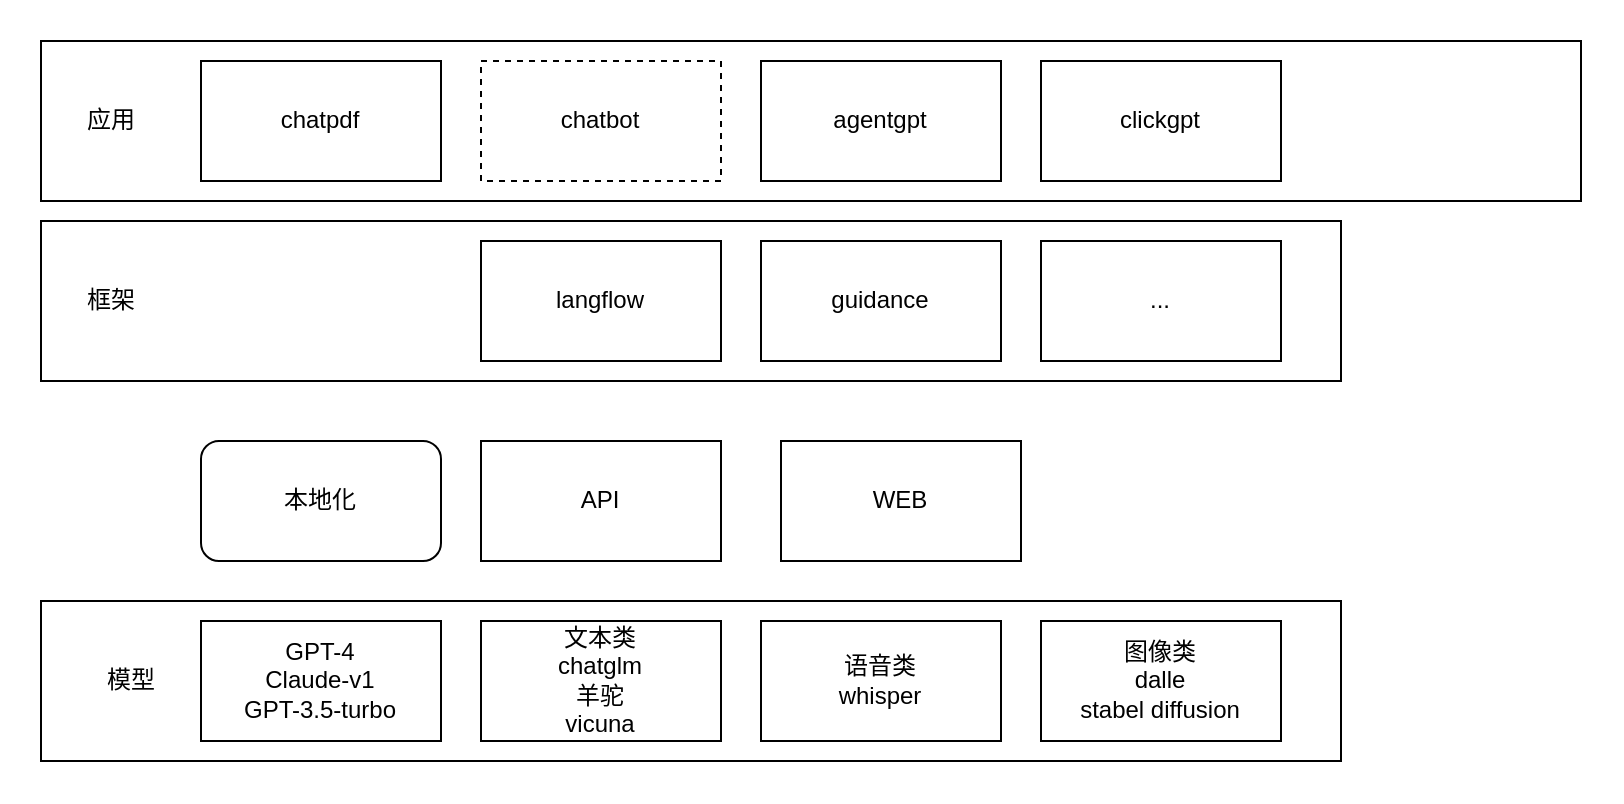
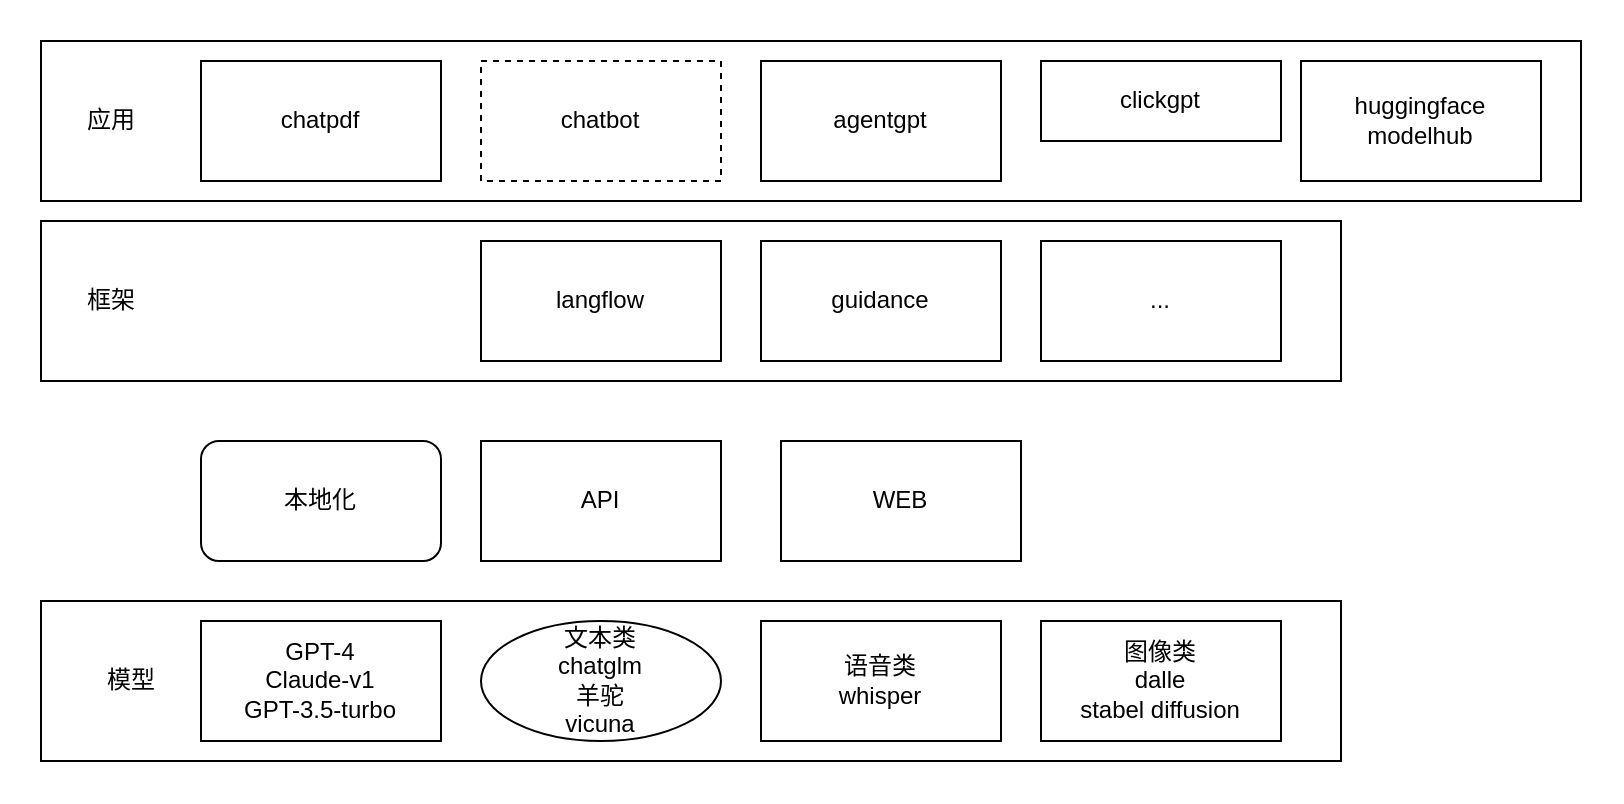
- <mxCell id="20" value="clickgpt" style="rounded=0;whiteSpace=wrap;html=1;" vertex="1" parent="1"><mxGeometry x="520" width="120" height="60" as="geometry" y="30" /></mxCell>
+ <mxCell id="20" value="clickgpt" style="rounded=0;whiteSpace=wrap;html=1;" vertex="1" parent="1"><mxGeometry x="520" y="30" width="120" height="40" as="geometry" /></mxCell>
+ <mxCell id="22" value="huggingface&lt;br&gt;modelhub" style="rounded=0;whiteSpace=wrap;html=1;" vertex="1" parent="1"><mxGeometry x="650" width="120" height="60" as="geometry" y="30" /></mxCell>
- <mxCell id="4" value="文本类&lt;br&gt;chatglm&lt;br&gt;羊驼&lt;br&gt;vicuna" style="rounded=0;whiteSpace=wrap;html=1;" vertex="1" parent="1"><mxGeometry x="240" y="310" width="120" height="60" as="geometry" /></mxCell>
+ <mxCell id="4" value="文本类&lt;br&gt;chatglm&lt;br&gt;羊驼&lt;br&gt;vicuna" style="ellipse;whiteSpace=wrap;html=1;" vertex="1" parent="1"><mxGeometry x="240" y="310" width="120" height="60" as="geometry" /></mxCell>
